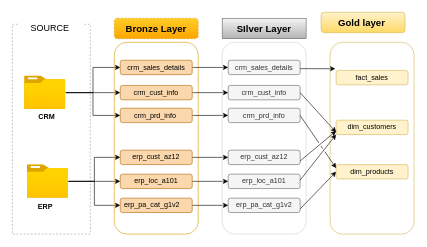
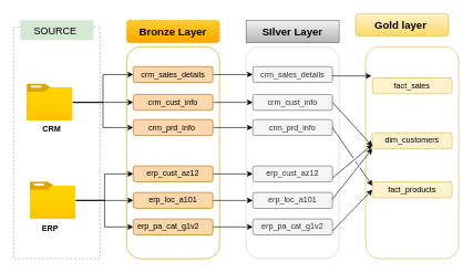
- <mxCell id="3" value="SOURCE&amp;nbsp;" style="rounded=0;whiteSpace=wrap;html=1;dashed=1;strokeColor=none;fontSize=15;" vertex="1" parent="1"><mxGeometry x="30" y="30" width="110" height="30" as="geometry" /></mxCell>
+ <mxCell id="3" value="SOURCE&amp;nbsp;" style="rounded=0;whiteSpace=wrap;html=1;dashed=1;strokeColor=none;fontSize=15;fillColor=#d5e8d4;" vertex="1" parent="1"><mxGeometry x="30" y="30" width="110" height="30" as="geometry" /></mxCell>
- <mxCell id="39" value="dim_products" style="rounded=1;whiteSpace=wrap;html=1;strokeColor=#d6b656;fillColor=#fff2cc;fontStyle=0;fontSize=12;" vertex="1" parent="1"><mxGeometry x="560" y="274" width="120" height="24" as="geometry" /></mxCell>
+ <mxCell id="39" value="fact_products" style="rounded=1;whiteSpace=wrap;html=1;strokeColor=#d6b656;fillColor=#fff2cc;fontStyle=0;fontSize=12;" vertex="1" parent="1"><mxGeometry x="560" y="274" width="120" height="24" as="geometry" /></mxCell>
